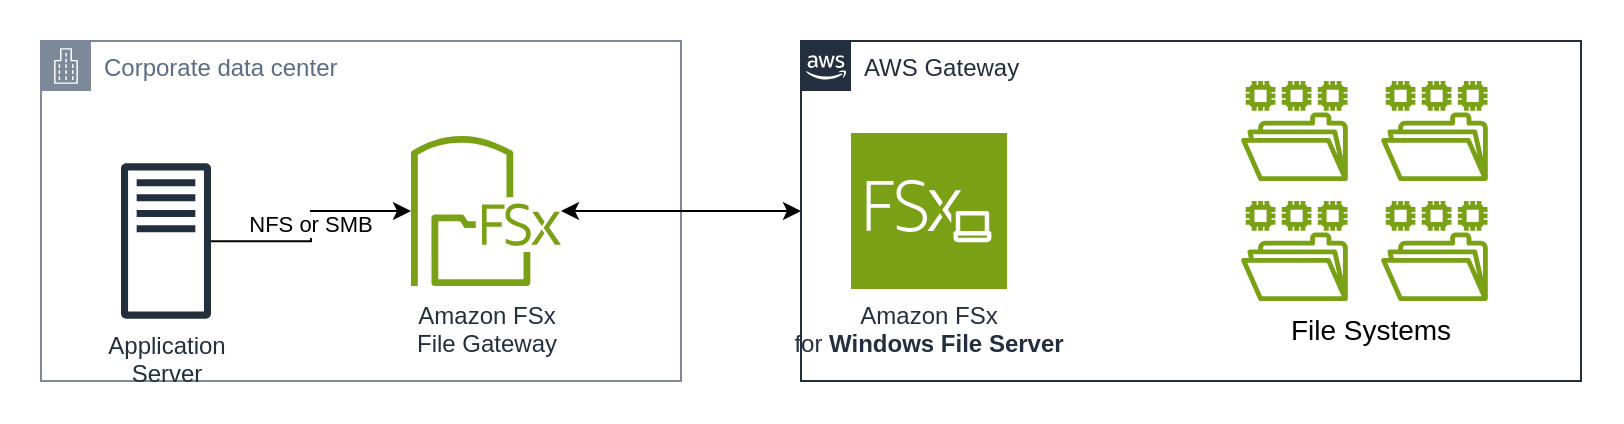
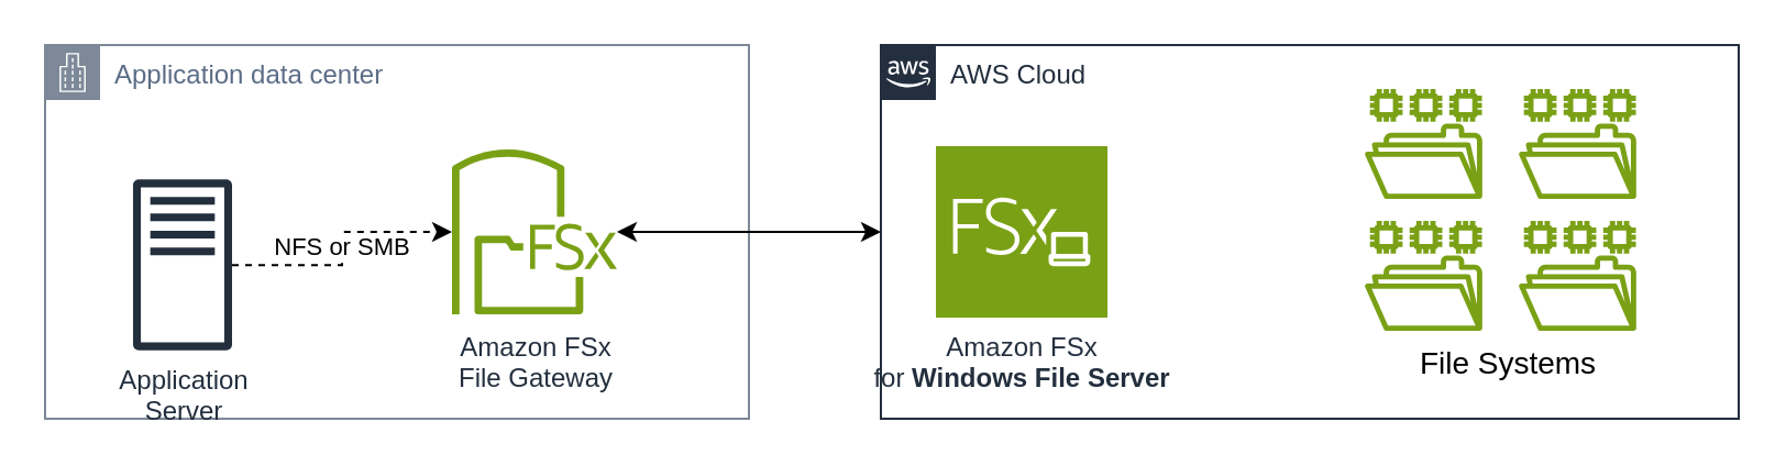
- <mxCell id="2" value="Corporate data center" style="points=[[0,0],[0.25,0],[0.5,0],[0.75,0],[1,0],[1,0.25],[1,0.5],[1,0.75],[1,1],[0.75,1],[0.5,1],[0.25,1],[0,1],[0,0.75],[0,0.5],[0,0.25]];outlineConnect=0;gradientColor=none;html=1;whiteSpace=wrap;fontSize=12;fontStyle=0;container=1;pointerEvents=0;collapsible=0;recursiveResize=0;shape=mxgraph.aws4.group;grIcon=mxgraph.aws4.group_corporate_data_center;strokeColor=#7D8998;fillColor=none;verticalAlign=top;align=left;spacingLeft=30;fontColor=#5A6C86;dashed=0;" vertex="1" parent="1"><mxGeometry x="20" y="20" width="320" height="170" as="geometry" /></mxCell>
+ <mxCell id="2" value="Application data center" style="points=[[0,0],[0.25,0],[0.5,0],[0.75,0],[1,0],[1,0.25],[1,0.5],[1,0.75],[1,1],[0.75,1],[0.5,1],[0.25,1],[0,1],[0,0.75],[0,0.5],[0,0.25]];outlineConnect=0;gradientColor=none;html=1;whiteSpace=wrap;fontSize=12;fontStyle=0;container=1;pointerEvents=0;collapsible=0;recursiveResize=0;shape=mxgraph.aws4.group;grIcon=mxgraph.aws4.group_corporate_data_center;strokeColor=#7D8998;fillColor=none;verticalAlign=top;align=left;spacingLeft=30;fontColor=#5A6C86;dashed=0;" vertex="1" parent="1"><mxGeometry x="20" y="20" width="320" height="170" as="geometry" /></mxCell>
- <mxCell id="6" value="AWS Gateway" style="points=[[0,0],[0.25,0],[0.5,0],[0.75,0],[1,0],[1,0.25],[1,0.5],[1,0.75],[1,1],[0.75,1],[0.5,1],[0.25,1],[0,1],[0,0.75],[0,0.5],[0,0.25]];outlineConnect=0;gradientColor=none;html=1;whiteSpace=wrap;fontSize=12;fontStyle=0;container=1;pointerEvents=0;collapsible=0;recursiveResize=0;shape=mxgraph.aws4.group;grIcon=mxgraph.aws4.group_aws_cloud_alt;strokeColor=#232F3E;fillColor=none;verticalAlign=top;align=left;spacingLeft=30;fontColor=#232F3E;dashed=0;" vertex="1" parent="1"><mxGeometry x="400" y="20" width="390" height="170" as="geometry" /></mxCell>
+ <mxCell id="6" value="AWS Cloud" style="points=[[0,0],[0.25,0],[0.5,0],[0.75,0],[1,0],[1,0.25],[1,0.5],[1,0.75],[1,1],[0.75,1],[0.5,1],[0.25,1],[0,1],[0,0.75],[0,0.5],[0,0.25]];outlineConnect=0;gradientColor=none;html=1;whiteSpace=wrap;fontSize=12;fontStyle=0;container=1;pointerEvents=0;collapsible=0;recursiveResize=0;shape=mxgraph.aws4.group;grIcon=mxgraph.aws4.group_aws_cloud_alt;strokeColor=#232F3E;fillColor=none;verticalAlign=top;align=left;spacingLeft=30;fontColor=#232F3E;dashed=0;" vertex="1" parent="1"><mxGeometry x="400" y="20" width="390" height="170" as="geometry" /></mxCell>
- <mxCell id="4" value="&amp;nbsp;NFS or SMB&amp;nbsp;" style="edgeStyle=orthogonalEdgeStyle;rounded=0;orthogonalLoop=1;jettySize=auto;html=1;" edge="1" parent="1" source="5" target="3"><mxGeometry relative="1" as="geometry"><mxPoint x="241.768" y="105" as="targetPoint" /></mxGeometry></mxCell>
+ <mxCell id="4" value="&amp;nbsp;NFS or SMB&amp;nbsp;" style="edgeStyle=orthogonalEdgeStyle;rounded=0;orthogonalLoop=1;jettySize=auto;html=1;dashed=1;" edge="1" parent="1" source="5" target="3"><mxGeometry relative="1" as="geometry"><mxPoint x="241.768" y="105" as="targetPoint" /></mxGeometry></mxCell>
